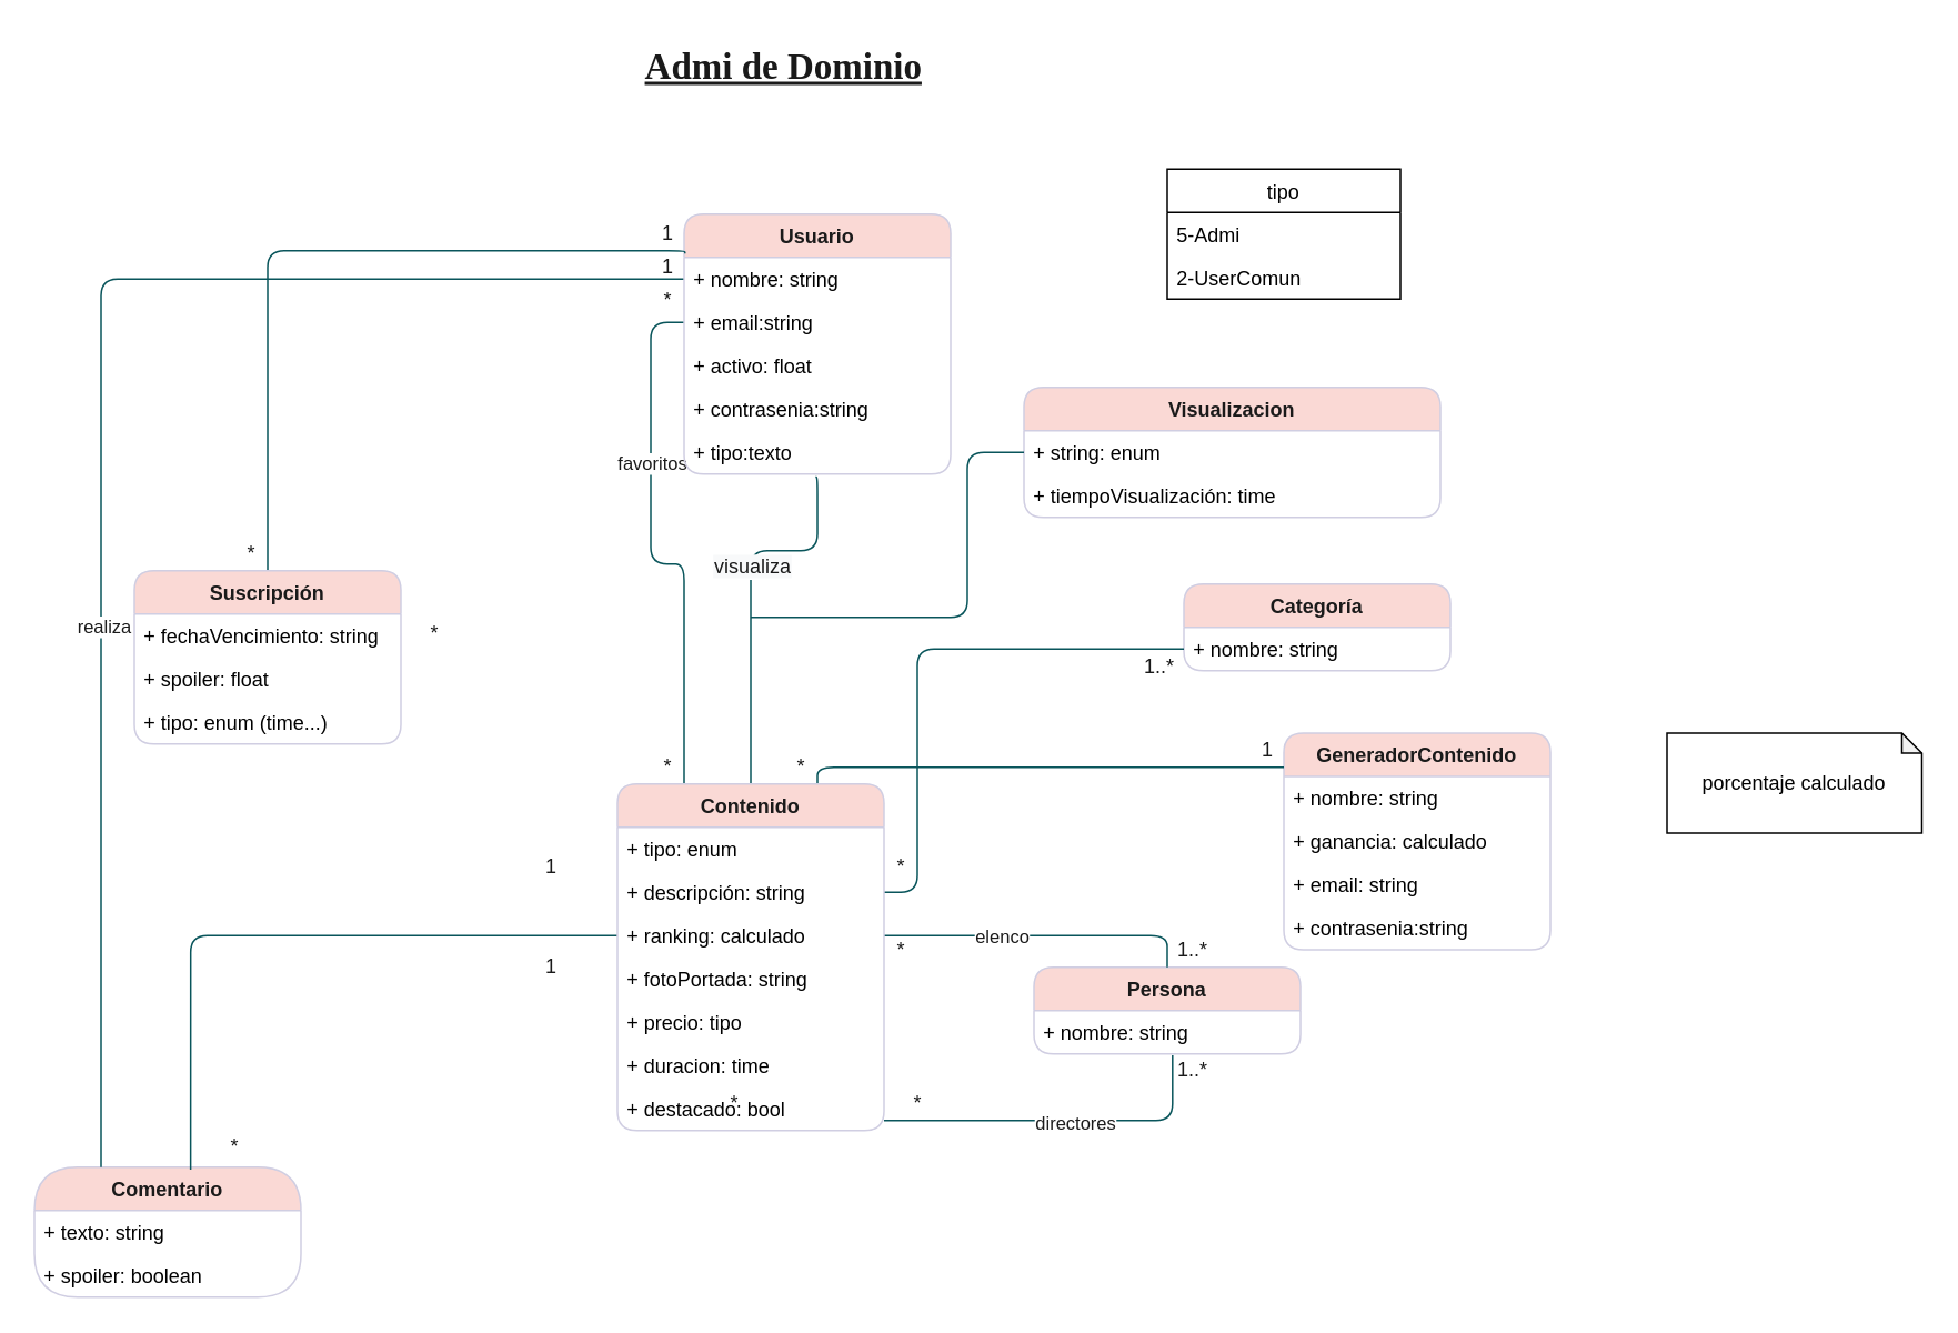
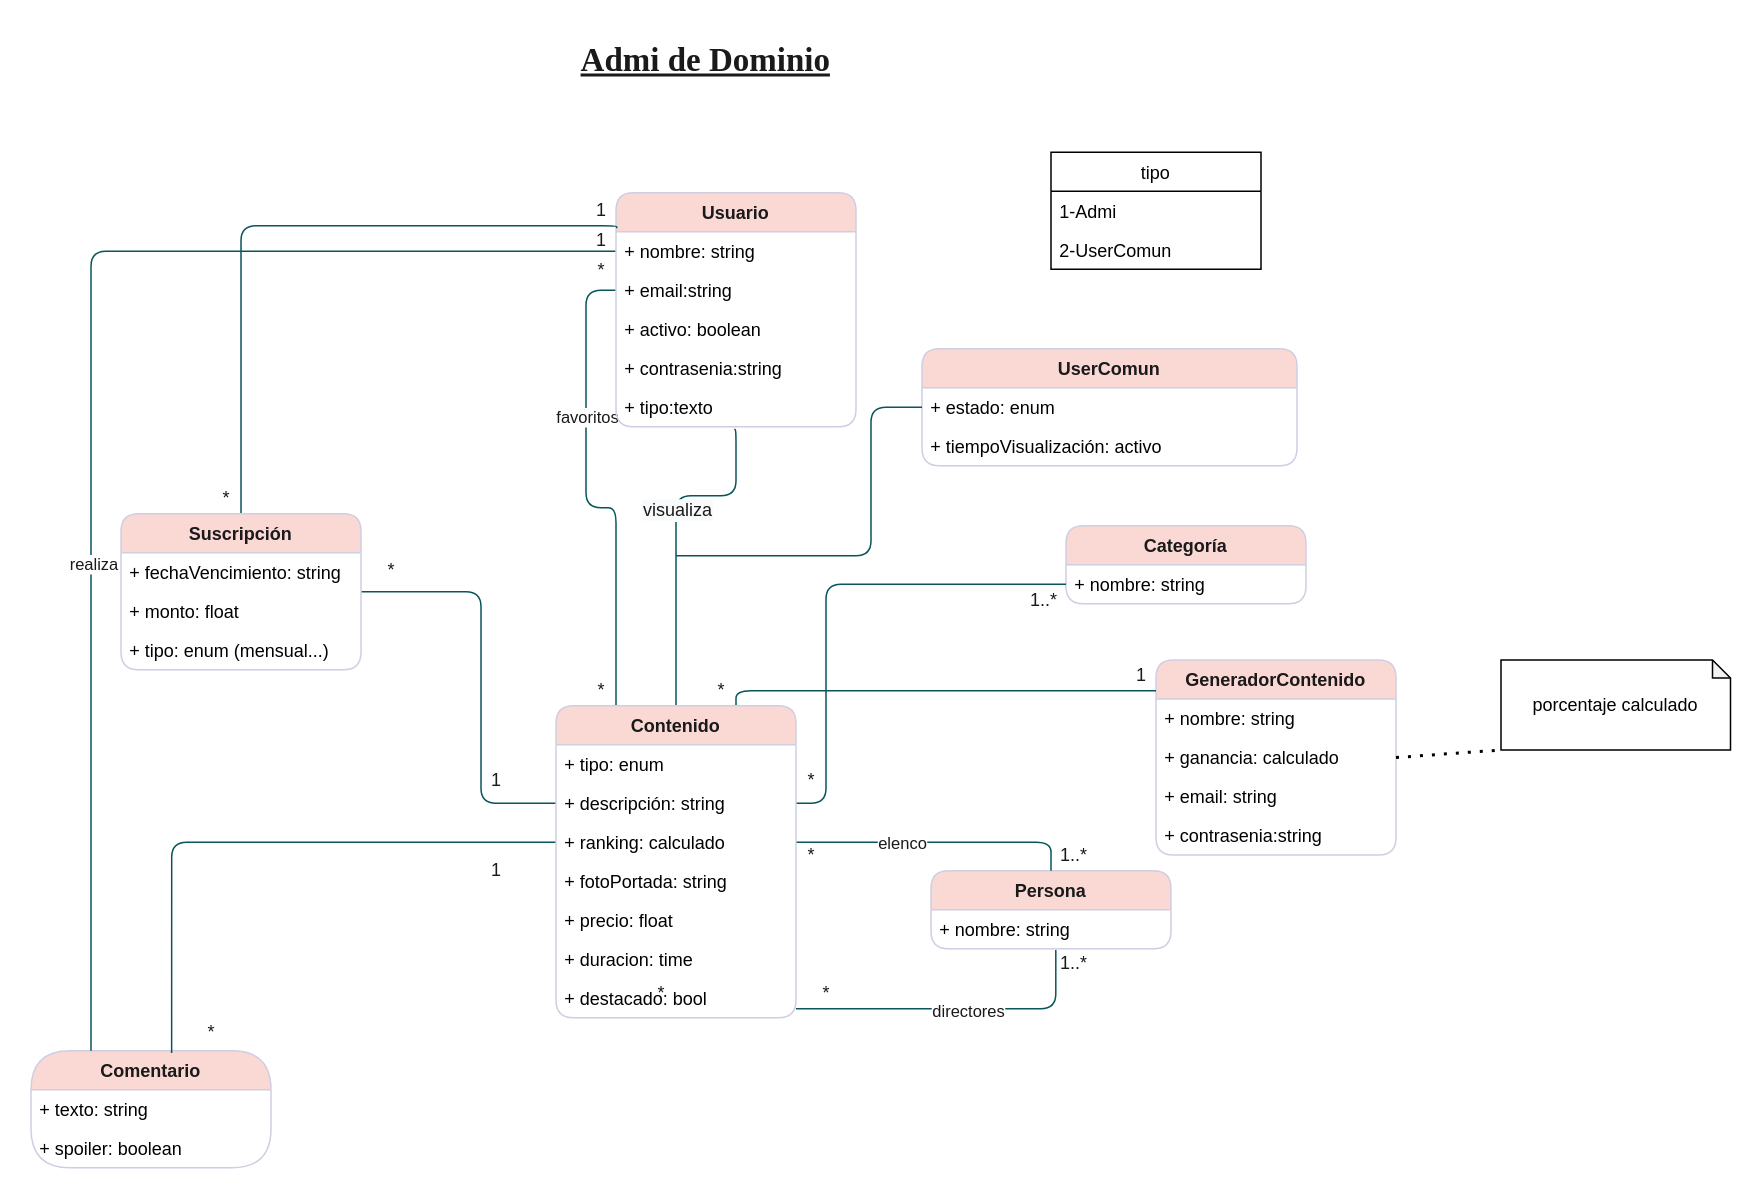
- <mxCell id="73" value="5-Admi" style="text;strokeColor=none;fillColor=none;align=left;verticalAlign=top;spacingLeft=4;spacingRight=4;overflow=hidden;rotatable=0;points=[[0,0.5],[1,0.5]];portConstraint=eastwest;" vertex="1" parent="72"><mxGeometry y="26" width="140" height="26" as="geometry" /></mxCell>
+ <mxCell id="73" value="1-Admi" style="text;strokeColor=none;fillColor=none;align=left;verticalAlign=top;spacingLeft=4;spacingRight=4;overflow=hidden;rotatable=0;points=[[0,0.5],[1,0.5]];portConstraint=eastwest;" vertex="1" parent="72"><mxGeometry y="26" width="140" height="26" as="geometry" /></mxCell>
- <mxCell id="44" value="+ activo: float" style="text;strokeColor=none;fillColor=none;align=left;verticalAlign=top;spacingLeft=4;spacingRight=4;overflow=hidden;rotatable=0;points=[[0,0.5],[1,0.5]];portConstraint=eastwest;rounded=1;" vertex="1" parent="41"><mxGeometry y="78" width="160" height="26" as="geometry" /></mxCell>
+ <mxCell id="44" value="+ activo: boolean" style="text;strokeColor=none;fillColor=none;align=left;verticalAlign=top;spacingLeft=4;spacingRight=4;overflow=hidden;rotatable=0;points=[[0,0.5],[1,0.5]];portConstraint=eastwest;rounded=1;" vertex="1" parent="41"><mxGeometry y="78" width="160" height="26" as="geometry" /></mxCell>
- <mxCell id="15" value="Visualizacion" style="swimlane;fontStyle=1;align=center;verticalAlign=top;childLayout=stackLayout;horizontal=1;startSize=26;horizontalStack=0;resizeParent=1;resizeParentMax=0;resizeLast=0;collapsible=1;marginBottom=0;sketch=0;fontColor=#1A1A1A;strokeColor=#D0CEE2;fillColor=#FAD9D5;rounded=1;" parent="1" vertex="1"><mxGeometry x="614" y="232" width="250" height="78" as="geometry"><mxRectangle x="110" y="455" width="260" height="26" as="alternateBounds" /></mxGeometry></mxCell>
+ <mxCell id="15" value="UserComun" style="swimlane;fontStyle=1;align=center;verticalAlign=top;childLayout=stackLayout;horizontal=1;startSize=26;horizontalStack=0;resizeParent=1;resizeParentMax=0;resizeLast=0;collapsible=1;marginBottom=0;sketch=0;fontColor=#1A1A1A;strokeColor=#D0CEE2;fillColor=#FAD9D5;rounded=1;" parent="1" vertex="1"><mxGeometry x="614" y="232" width="250" height="78" as="geometry"><mxRectangle x="110" y="455" width="260" height="26" as="alternateBounds" /></mxGeometry></mxCell>
- <mxCell id="16" value="+ string: enum" style="text;strokeColor=none;fillColor=none;align=left;verticalAlign=top;spacingLeft=4;spacingRight=4;overflow=hidden;rotatable=0;points=[[0,0.5],[1,0.5]];portConstraint=eastwest;rounded=1;" parent="15" vertex="1"><mxGeometry y="26" width="250" height="26" as="geometry" /></mxCell>
+ <mxCell id="16" value="+ estado: enum" style="text;strokeColor=none;fillColor=none;align=left;verticalAlign=top;spacingLeft=4;spacingRight=4;overflow=hidden;rotatable=0;points=[[0,0.5],[1,0.5]];portConstraint=eastwest;rounded=1;" parent="15" vertex="1"><mxGeometry y="26" width="250" height="26" as="geometry" /></mxCell>
- <mxCell id="17" value="+ tiempoVisualización: time" style="text;strokeColor=none;fillColor=none;align=left;verticalAlign=top;spacingLeft=4;spacingRight=4;overflow=hidden;rotatable=0;points=[[0,0.5],[1,0.5]];portConstraint=eastwest;rounded=1;" parent="15" vertex="1"><mxGeometry y="52" width="250" height="26" as="geometry" /></mxCell>
+ <mxCell id="17" value="+ tiempoVisualización: activo" style="text;strokeColor=none;fillColor=none;align=left;verticalAlign=top;spacingLeft=4;spacingRight=4;overflow=hidden;rotatable=0;points=[[0,0.5],[1,0.5]];portConstraint=eastwest;rounded=1;" parent="15" vertex="1"><mxGeometry y="52" width="250" height="26" as="geometry" /></mxCell>
- <mxCell id="51" value="+ spoiler: float" style="text;strokeColor=none;fillColor=none;align=left;verticalAlign=top;spacingLeft=4;spacingRight=4;overflow=hidden;rotatable=0;points=[[0,0.5],[1,0.5]];portConstraint=eastwest;rounded=1;" parent="49" vertex="1"><mxGeometry y="52" width="160" height="26" as="geometry" /></mxCell>
+ <mxCell id="51" value="+ monto: float" style="text;strokeColor=none;fillColor=none;align=left;verticalAlign=top;spacingLeft=4;spacingRight=4;overflow=hidden;rotatable=0;points=[[0,0.5],[1,0.5]];portConstraint=eastwest;rounded=1;" parent="49" vertex="1"><mxGeometry y="52" width="160" height="26" as="geometry" /></mxCell>
- <mxCell id="52" value="+ tipo: enum (time...)" style="text;strokeColor=none;fillColor=none;align=left;verticalAlign=top;spacingLeft=4;spacingRight=4;overflow=hidden;rotatable=0;points=[[0,0.5],[1,0.5]];portConstraint=eastwest;rounded=1;" parent="49" vertex="1"><mxGeometry y="78" width="160" height="26" as="geometry" /></mxCell>
+ <mxCell id="52" value="+ tipo: enum (mensual...)" style="text;strokeColor=none;fillColor=none;align=left;verticalAlign=top;spacingLeft=4;spacingRight=4;overflow=hidden;rotatable=0;points=[[0,0.5],[1,0.5]];portConstraint=eastwest;rounded=1;" parent="49" vertex="1"><mxGeometry y="78" width="160" height="26" as="geometry" /></mxCell>
+ <mxCell id="48" style="edgeStyle=orthogonalEdgeStyle;curved=0;rounded=1;sketch=0;orthogonalLoop=1;jettySize=auto;html=1;entryX=0;entryY=0.5;entryDx=0;entryDy=0;fontColor=#1A1A1A;endArrow=none;endFill=0;strokeColor=#09555B;" parent="1" source="49" target="62" edge="1"><mxGeometry relative="1" as="geometry"><mxPoint x="370" y="561" as="targetPoint" /><Array as="points"><mxPoint x="320" y="394" /><mxPoint x="320" y="535" /></Array></mxGeometry></mxCell>
+ <mxCell id="71" value="" style="endArrow=none;dashed=1;html=1;dashPattern=1 3;strokeWidth=2;rounded=0;entryX=0;entryY=1;entryDx=0;entryDy=0;entryPerimeter=0;exitX=1;exitY=0.5;exitDx=0;exitDy=0;" edge="1" parent="1" source="7" target="70"><mxGeometry width="50" height="50" relative="1" as="geometry"><mxPoint x="520" y="560" as="sourcePoint" /><mxPoint x="570" y="510" as="targetPoint" /></mxGeometry></mxCell>
- <mxCell id="65" value="+ precio: tipo" style="text;strokeColor=none;fillColor=none;align=left;verticalAlign=top;spacingLeft=4;spacingRight=4;overflow=hidden;rotatable=0;points=[[0,0.5],[1,0.5]];portConstraint=eastwest;rounded=1;" parent="60" vertex="1"><mxGeometry y="130" width="160" height="26" as="geometry" /></mxCell>
+ <mxCell id="65" value="+ precio: float" style="text;strokeColor=none;fillColor=none;align=left;verticalAlign=top;spacingLeft=4;spacingRight=4;overflow=hidden;rotatable=0;points=[[0,0.5],[1,0.5]];portConstraint=eastwest;rounded=1;" parent="60" vertex="1"><mxGeometry y="130" width="160" height="26" as="geometry" /></mxCell>
